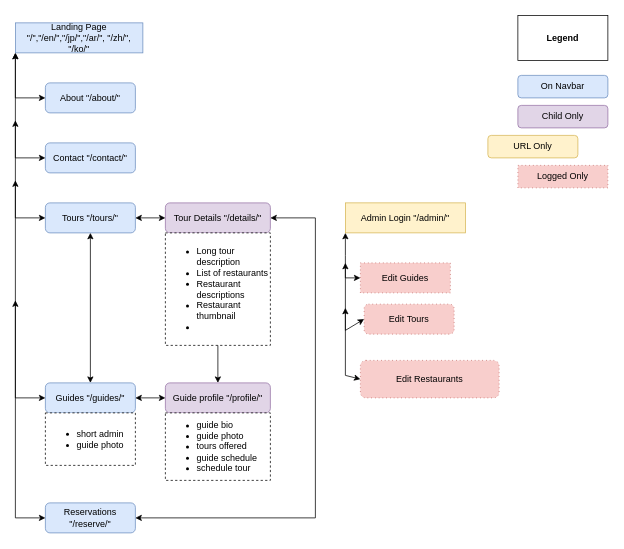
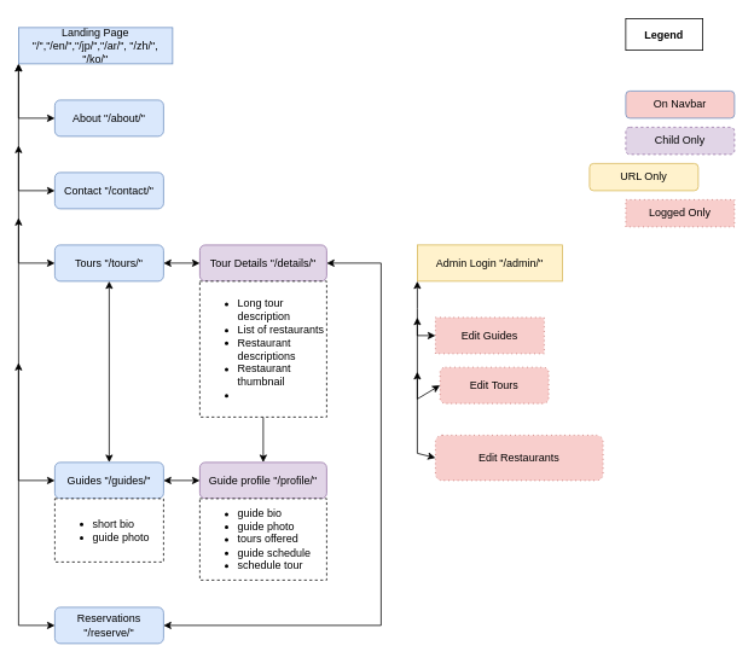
- <mxCell id="24" value="&lt;b&gt;Legend&lt;br&gt;&lt;/b&gt;" style="rounded=0;whiteSpace=wrap;html=1;" parent="1" vertex="1"><mxGeometry x="690" y="20" width="120" height="60" as="geometry" /></mxCell>
+ <mxCell id="24" value="&lt;b&gt;Legend&lt;br&gt;&lt;/b&gt;" style="rounded=0;whiteSpace=wrap;html=1;" parent="1" vertex="1"><mxGeometry x="690" y="20" width="85" height="35" as="geometry" /></mxCell>
- <mxCell id="25" value="On Navbar" style="rounded=1;whiteSpace=wrap;html=1;fillColor=#dae8fc;strokeColor=#6c8ebf;" parent="1" vertex="1"><mxGeometry x="690" y="100" width="120" height="30" as="geometry" /></mxCell>
+ <mxCell id="25" value="On Navbar" style="rounded=1;whiteSpace=wrap;html=1;fillColor=#f8cecc;strokeColor=#6c8ebf;" parent="1" vertex="1"><mxGeometry x="690" y="100" width="120" height="30" as="geometry" /></mxCell>
- <mxCell id="29" value="Child Only" style="rounded=1;whiteSpace=wrap;html=1;fillColor=#e1d5e7;strokeColor=#9673a6;" parent="1" vertex="1"><mxGeometry x="690" y="140" width="120" height="30" as="geometry" /></mxCell>
+ <mxCell id="29" value="Child Only" style="rounded=1;whiteSpace=wrap;html=1;fillColor=#e1d5e7;strokeColor=#9673a6;dashed=1;" parent="1" vertex="1"><mxGeometry x="690" y="140" width="120" height="30" as="geometry" /></mxCell>
- <mxCell id="19" value="&lt;ul&gt;&lt;li&gt;short admin&lt;/li&gt;&lt;li&gt;guide photo&lt;/li&gt;&lt;/ul&gt;" style="rounded=0;whiteSpace=wrap;html=1;dashed=1;align=left;" parent="1" vertex="1"><mxGeometry x="60" y="550" width="120" height="70" as="geometry" /></mxCell>
+ <mxCell id="19" value="&lt;ul&gt;&lt;li&gt;short bio&lt;/li&gt;&lt;li&gt;guide photo&lt;/li&gt;&lt;/ul&gt;" style="rounded=0;whiteSpace=wrap;html=1;dashed=1;align=left;" parent="1" vertex="1"><mxGeometry x="60" y="550" width="120" height="70" as="geometry" /></mxCell>
